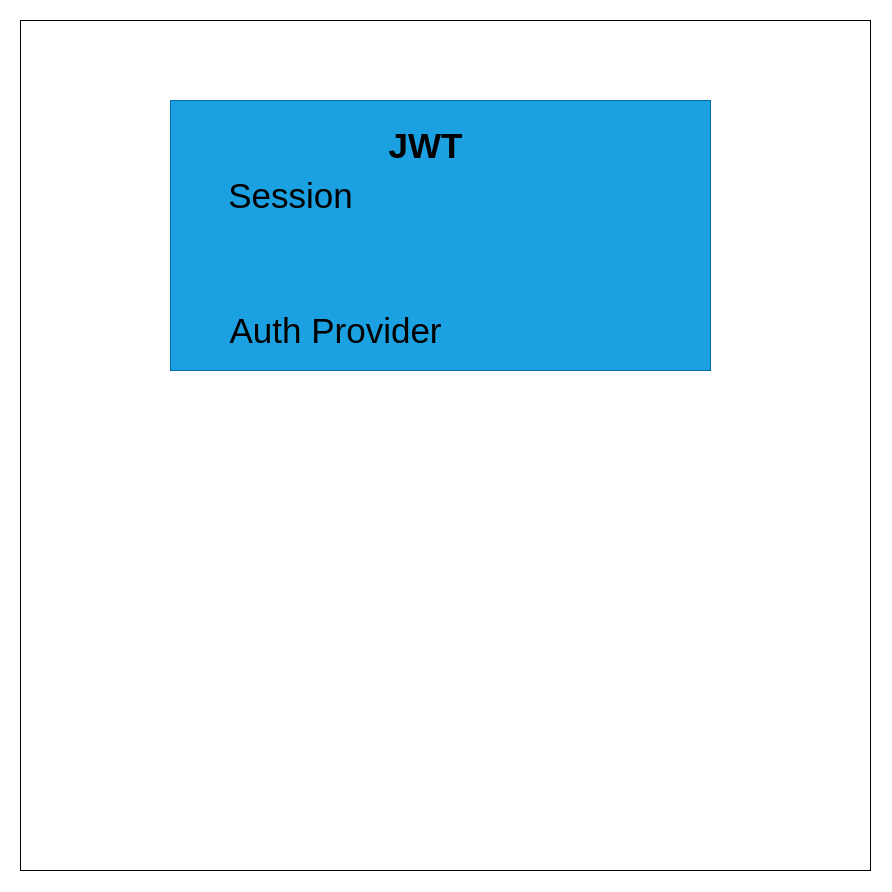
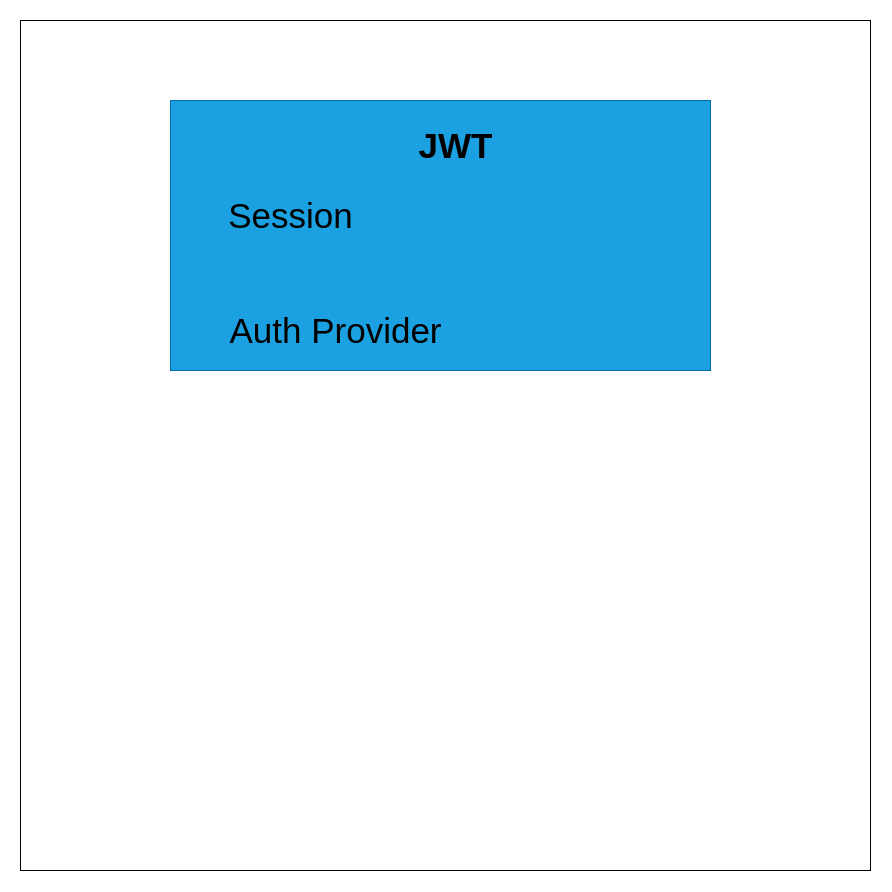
- <mxCell id="4" value="&lt;b&gt;&lt;font style=&quot;font-size: 35px&quot;&gt;JWT&lt;/font&gt;&lt;/b&gt;" style="text;html=1;resizable=0;autosize=1;align=center;verticalAlign=middle;points=[];fillColor=none;strokeColor=none;rounded=0;" vertex="1" parent="1"><mxGeometry x="380" y="130" width="90" height="30" as="geometry" /></mxCell>
+ <mxCell id="4" value="&lt;b&gt;&lt;font style=&quot;font-size: 35px&quot;&gt;JWT&lt;/font&gt;&lt;/b&gt;" style="text;html=1;resizable=0;autosize=1;align=center;verticalAlign=middle;points=[];fillColor=none;strokeColor=none;rounded=0;" vertex="1" parent="1"><mxGeometry x="410" y="130" width="90" height="30" as="geometry" /></mxCell>
- <mxCell id="5" value="Session" style="text;html=1;resizable=0;autosize=1;align=center;verticalAlign=middle;points=[];fillColor=none;strokeColor=none;rounded=0;fontSize=35;" vertex="1" parent="1"><mxGeometry x="220" y="170" width="140" height="50" as="geometry" /></mxCell>
+ <mxCell id="5" value="Session" style="text;html=1;resizable=0;autosize=1;align=center;verticalAlign=middle;points=[];fillColor=none;strokeColor=none;rounded=0;fontSize=35;" vertex="1" parent="1"><mxGeometry x="220" y="190" width="140" height="50" as="geometry" /></mxCell>
